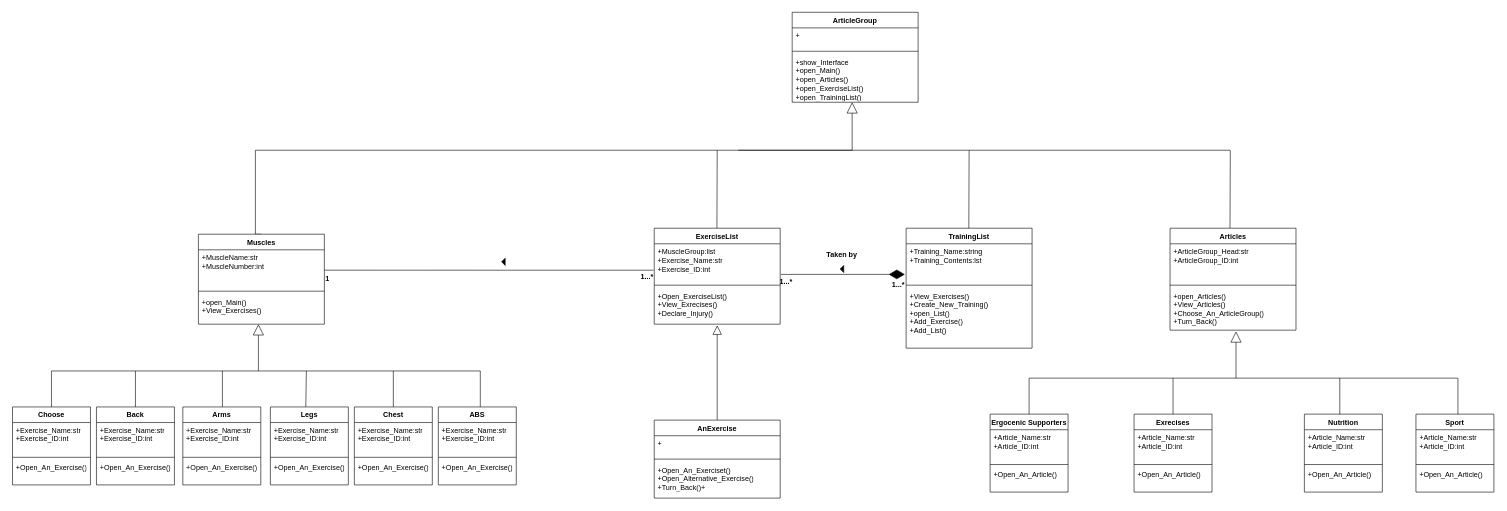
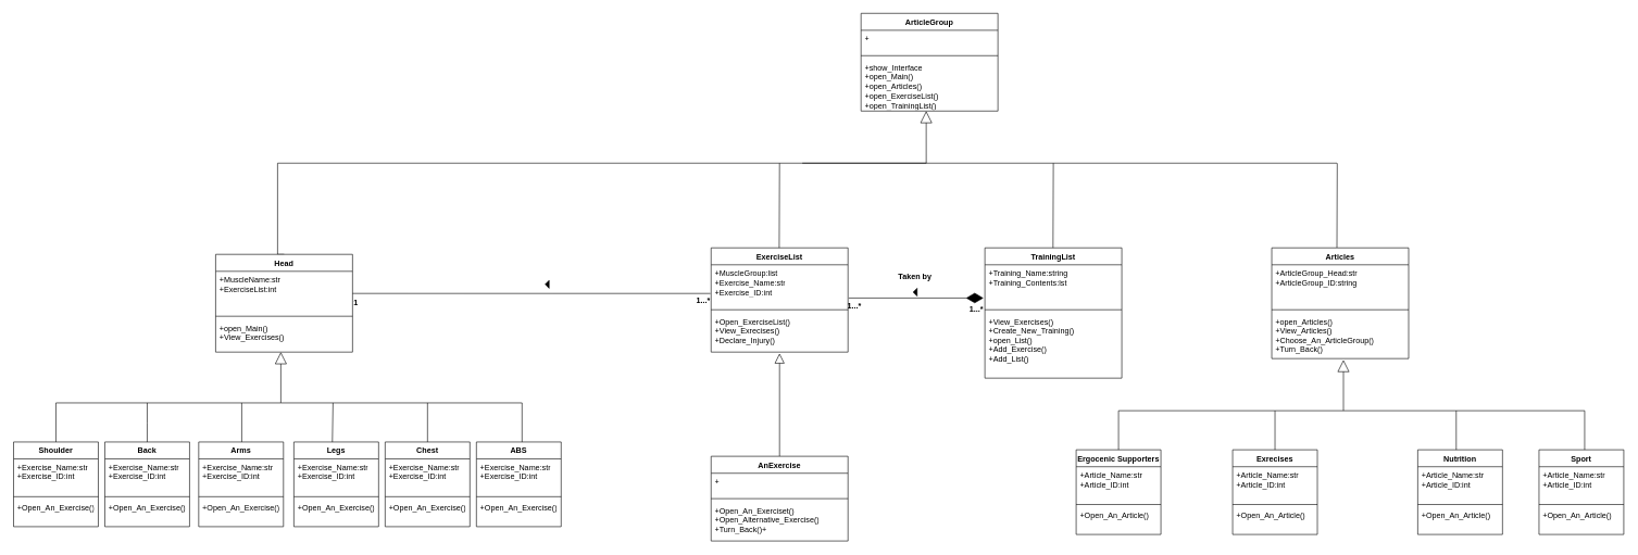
- <mxCell id="63" value="Muscles" style="swimlane;fontStyle=1;align=center;verticalAlign=top;childLayout=stackLayout;horizontal=1;startSize=26;horizontalStack=0;resizeParent=1;resizeParentMax=0;resizeLast=0;collapsible=1;marginBottom=0;whiteSpace=wrap;html=1;" vertex="1" parent="1"><mxGeometry x="330" y="390" width="210" height="150" as="geometry"><mxRectangle x="160" y="130" width="100" height="30" as="alternateBounds" /></mxGeometry></mxCell>
+ <mxCell id="63" value="Head" style="swimlane;fontStyle=1;align=center;verticalAlign=top;childLayout=stackLayout;horizontal=1;startSize=26;horizontalStack=0;resizeParent=1;resizeParentMax=0;resizeLast=0;collapsible=1;marginBottom=0;whiteSpace=wrap;html=1;" vertex="1" parent="1"><mxGeometry x="330" y="390" width="210" height="150" as="geometry"><mxRectangle x="160" y="130" width="100" height="30" as="alternateBounds" /></mxGeometry></mxCell>
- <mxCell id="39" value="&lt;div&gt;+ArticleGroup_Head:str&lt;/div&gt;&lt;div&gt;+ArticleGroup_ID:int&lt;br&gt;&lt;/div&gt;" style="text;strokeColor=none;fillColor=none;align=left;verticalAlign=top;spacingLeft=4;spacingRight=4;overflow=hidden;rotatable=0;points=[[0,0.5],[1,0.5]];portConstraint=eastwest;whiteSpace=wrap;html=1;" vertex="1" parent="38"><mxGeometry y="26" width="210" height="64" as="geometry" /></mxCell>
+ <mxCell id="39" value="&lt;div&gt;+ArticleGroup_Head:str&lt;/div&gt;&lt;div&gt;+ArticleGroup_ID:string&lt;br&gt;&lt;/div&gt;" style="text;strokeColor=none;fillColor=none;align=left;verticalAlign=top;spacingLeft=4;spacingRight=4;overflow=hidden;rotatable=0;points=[[0,0.5],[1,0.5]];portConstraint=eastwest;whiteSpace=wrap;html=1;" vertex="1" parent="38"><mxGeometry y="26" width="210" height="64" as="geometry" /></mxCell>
- <mxCell id="64" value="&lt;div&gt;+MuscleName:str&lt;/div&gt;&lt;div&gt;+MuscleNumber:int&lt;/div&gt;&lt;div&gt;&lt;br&gt;&lt;/div&gt;" style="text;strokeColor=none;fillColor=none;align=left;verticalAlign=top;spacingLeft=4;spacingRight=4;overflow=hidden;rotatable=0;points=[[0,0.5],[1,0.5]];portConstraint=eastwest;whiteSpace=wrap;html=1;" vertex="1" parent="63"><mxGeometry y="26" width="210" height="64" as="geometry" /></mxCell>
+ <mxCell id="64" value="&lt;div&gt;+MuscleName:str&lt;/div&gt;&lt;div&gt;+ExerciseList:int&lt;/div&gt;&lt;div&gt;&lt;br&gt;&lt;/div&gt;" style="text;strokeColor=none;fillColor=none;align=left;verticalAlign=top;spacingLeft=4;spacingRight=4;overflow=hidden;rotatable=0;points=[[0,0.5],[1,0.5]];portConstraint=eastwest;whiteSpace=wrap;html=1;" vertex="1" parent="63"><mxGeometry y="26" width="210" height="64" as="geometry" /></mxCell>
- <mxCell id="59" value="Choose" style="swimlane;fontStyle=1;align=center;verticalAlign=top;childLayout=stackLayout;horizontal=1;startSize=26;horizontalStack=0;resizeParent=1;resizeParentMax=0;resizeLast=0;collapsible=1;marginBottom=0;whiteSpace=wrap;html=1;" vertex="1" parent="1"><mxGeometry x="20" y="678" width="130" height="130" as="geometry"><mxRectangle x="160" y="130" width="100" height="30" as="alternateBounds" /></mxGeometry></mxCell>
+ <mxCell id="59" value="Shoulder" style="swimlane;fontStyle=1;align=center;verticalAlign=top;childLayout=stackLayout;horizontal=1;startSize=26;horizontalStack=0;resizeParent=1;resizeParentMax=0;resizeLast=0;collapsible=1;marginBottom=0;whiteSpace=wrap;html=1;" vertex="1" parent="1"><mxGeometry x="20" y="678" width="130" height="130" as="geometry"><mxRectangle x="160" y="130" width="100" height="30" as="alternateBounds" /></mxGeometry></mxCell>
